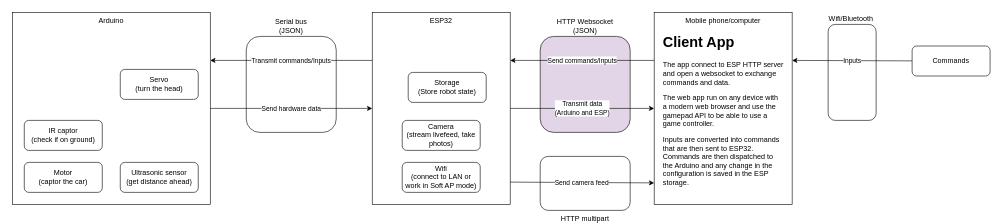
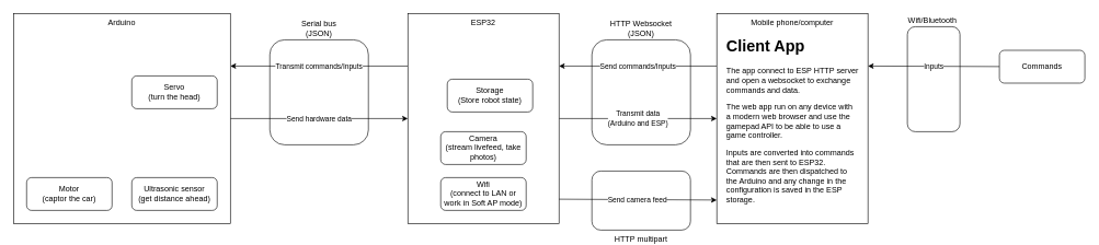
- <mxCell id="2" value="HTTP Websocket&lt;br&gt;(JSON)" style="rounded=1;whiteSpace=wrap;html=1;verticalAlign=bottom;labelPosition=center;verticalLabelPosition=top;align=center;fillColor=#e1d5e7;" vertex="1" parent="1"><mxGeometry x="900" y="60" width="150" height="160" as="geometry" /></mxCell>
+ <mxCell id="2" value="HTTP Websocket&lt;br&gt;(JSON)" style="rounded=1;whiteSpace=wrap;html=1;verticalAlign=bottom;labelPosition=center;verticalLabelPosition=top;align=center;" vertex="1" parent="1"><mxGeometry x="900" y="60" width="150" height="160" as="geometry" /></mxCell>
- <mxCell id="16" value="IR captor&lt;br&gt;(check if on ground)" style="rounded=1;whiteSpace=wrap;html=1;" parent="1" vertex="1"><mxGeometry x="40" y="200" width="130" height="50" as="geometry" /></mxCell>
